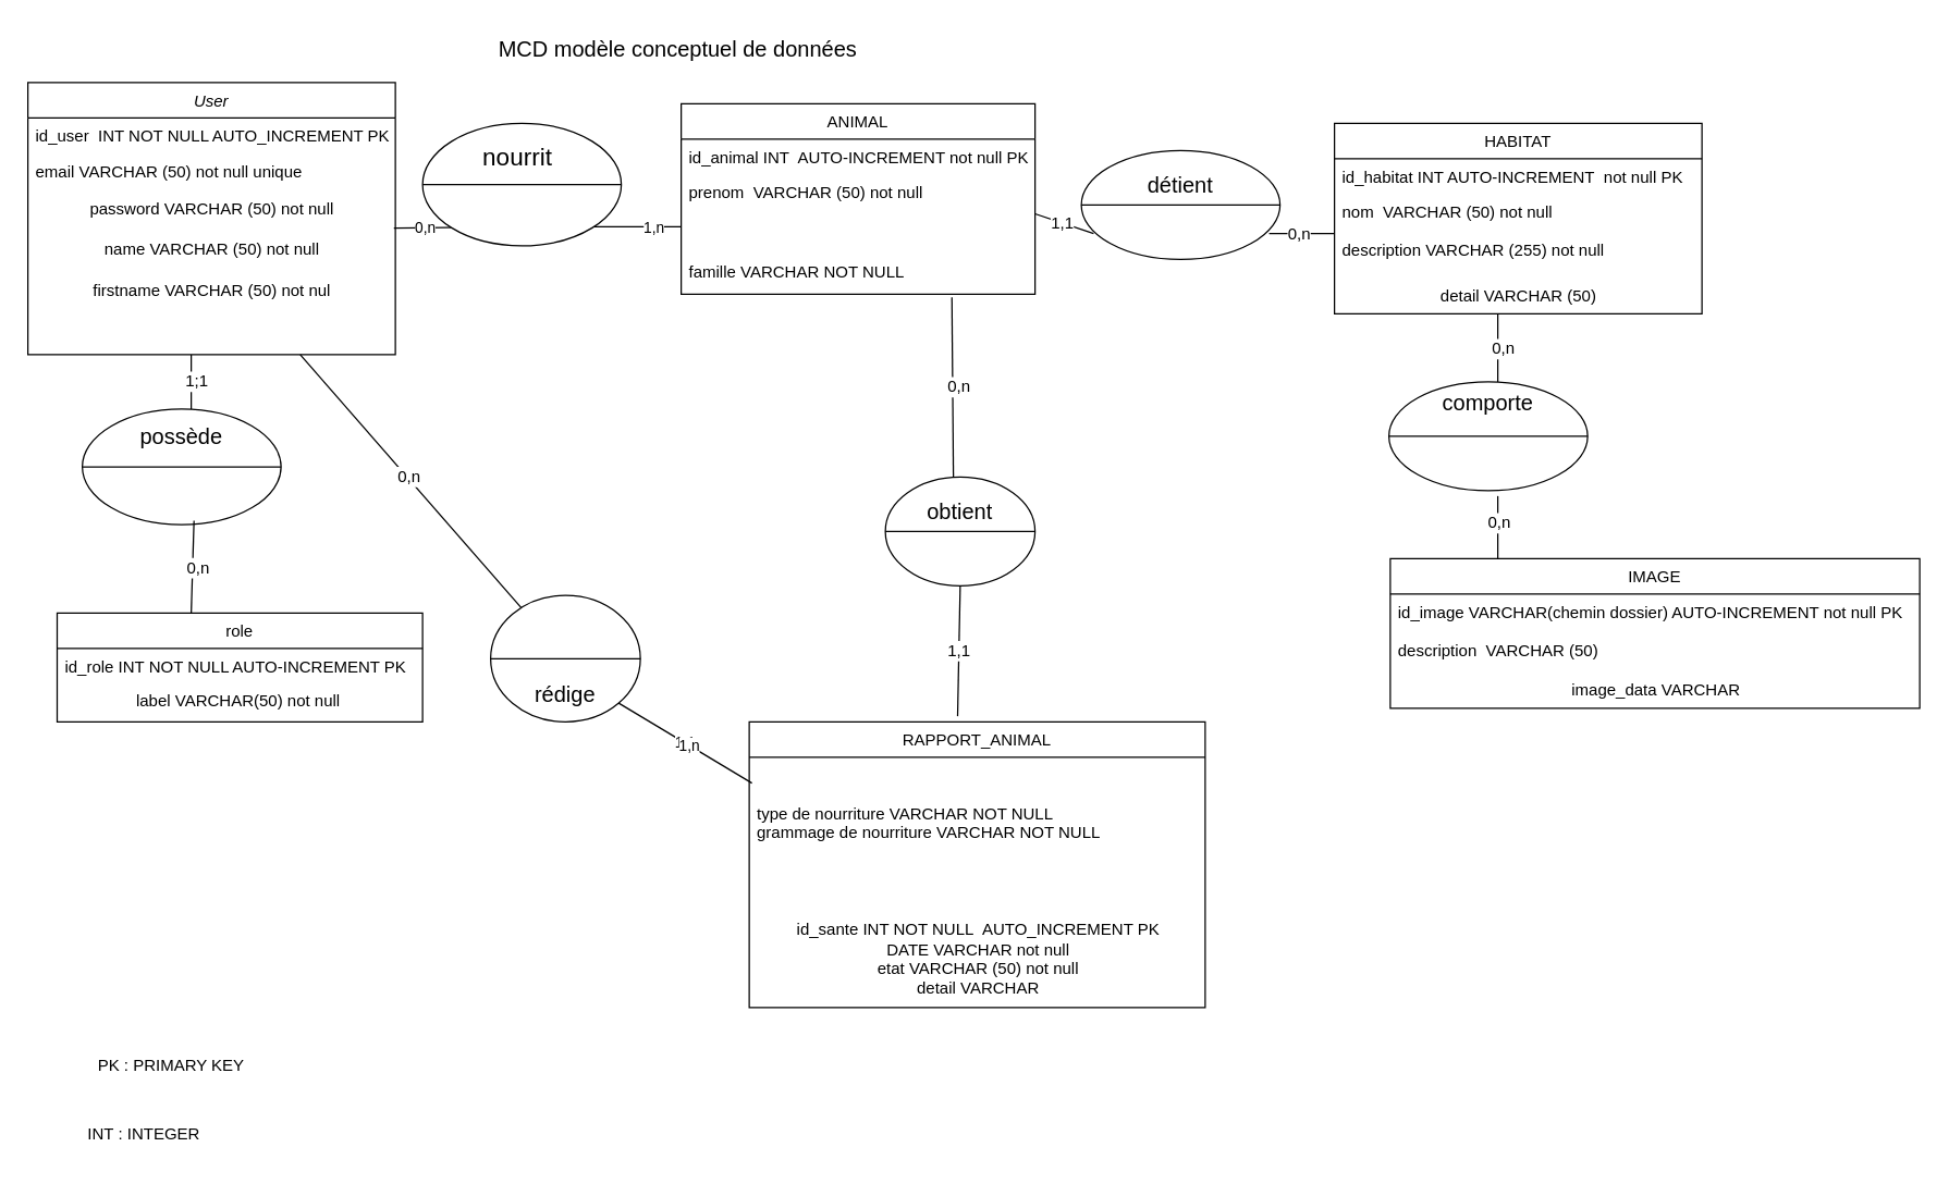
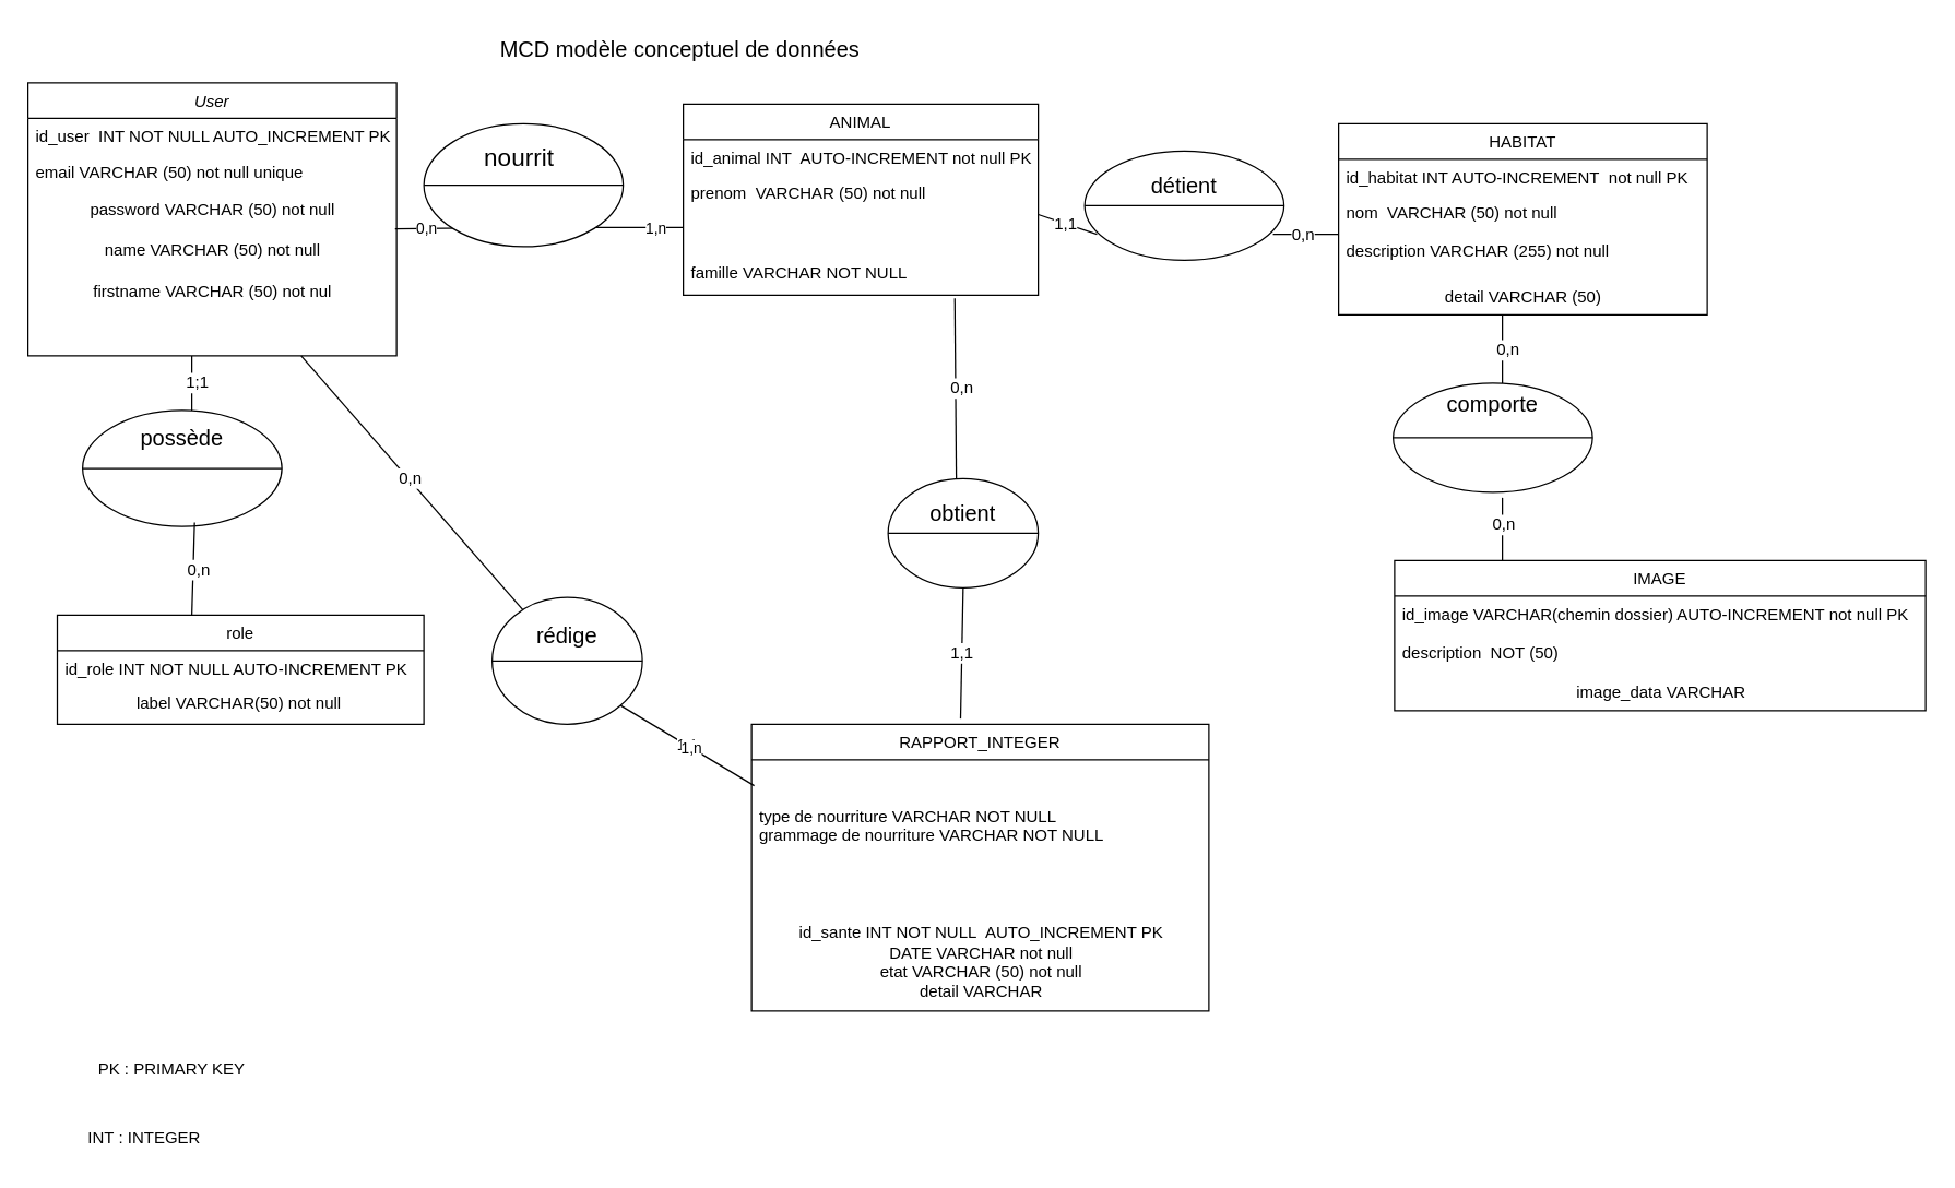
- <mxCell id="37" value="id_image VARCHAR(chemin dossier) AUTO-INCREMENT not null PK&#10;&#10;description  VARCHAR (50)&#10;" style="text;align=left;verticalAlign=top;spacingLeft=4;spacingRight=4;overflow=hidden;rotatable=0;points=[[0,0.5],[1,0.5]];portConstraint=eastwest;" vertex="1" parent="36"><mxGeometry y="26" width="389" height="54" as="geometry" /></mxCell>
+ <mxCell id="37" value="id_image VARCHAR(chemin dossier) AUTO-INCREMENT not null PK&#10;&#10;description  NOT (50)&#10;" style="text;align=left;verticalAlign=top;spacingLeft=4;spacingRight=4;overflow=hidden;rotatable=0;points=[[0,0.5],[1,0.5]];portConstraint=eastwest;" vertex="1" parent="36"><mxGeometry y="26" width="389" height="54" as="geometry" /></mxCell>
- <mxCell id="23" value="rédige" style="text;strokeColor=none;fillColor=none;html=1;align=center;verticalAlign=middle;whiteSpace=wrap;rounded=0;fontSize=16;" vertex="1" parent="1"><mxGeometry x="385" y="495" width="60" height="30" as="geometry" /></mxCell>
+ <mxCell id="23" value="rédige" style="text;strokeColor=none;fillColor=none;html=1;align=center;verticalAlign=middle;whiteSpace=wrap;rounded=0;fontSize=16;" vertex="1" parent="1"><mxGeometry x="385" y="450" width="60" height="30" as="geometry" /></mxCell>
- <mxCell id="24" value="RAPPORT_ANIMAL" style="swimlane;fontStyle=0;align=center;verticalAlign=top;childLayout=stackLayout;horizontal=1;startSize=26;horizontalStack=0;resizeParent=1;resizeLast=0;collapsible=1;marginBottom=0;rounded=0;shadow=0;strokeWidth=1;" vertex="1" parent="1"><mxGeometry x="550" y="530" width="335" height="210" as="geometry"><mxRectangle x="130" y="380" width="160" height="26" as="alternateBounds" /></mxGeometry></mxCell>
+ <mxCell id="24" value="RAPPORT_INTEGER" style="swimlane;fontStyle=0;align=center;verticalAlign=top;childLayout=stackLayout;horizontal=1;startSize=26;horizontalStack=0;resizeParent=1;resizeLast=0;collapsible=1;marginBottom=0;rounded=0;shadow=0;strokeWidth=1;" vertex="1" parent="1"><mxGeometry x="550" y="530" width="335" height="210" as="geometry"><mxRectangle x="130" y="380" width="160" height="26" as="alternateBounds" /></mxGeometry></mxCell>
